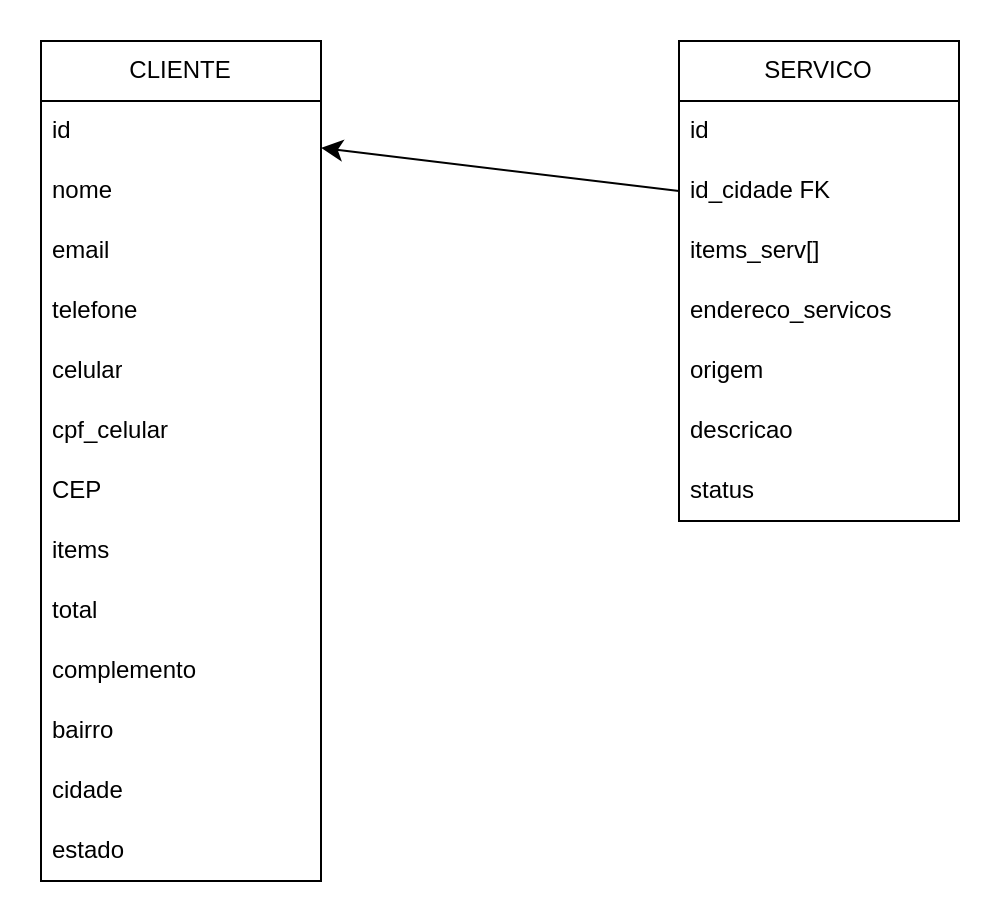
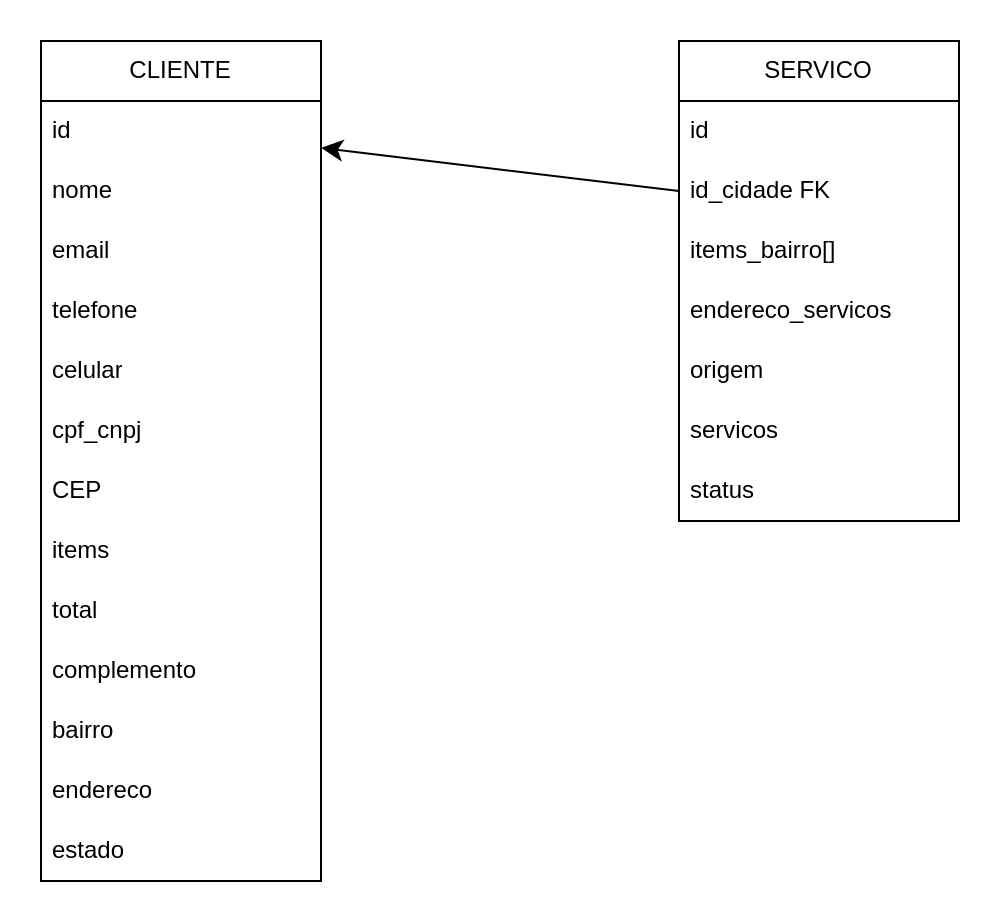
- <mxCell id="19" value="items_serv[]" style="text;strokeColor=none;fillColor=none;align=left;verticalAlign=middle;spacingLeft=4;spacingRight=4;overflow=hidden;points=[[0,0.5],[1,0.5]];portConstraint=eastwest;rotatable=0;whiteSpace=wrap;html=1;" vertex="1" parent="16"><mxGeometry y="90" width="140" height="30" as="geometry" /></mxCell>
+ <mxCell id="19" value="items_bairro[]" style="text;strokeColor=none;fillColor=none;align=left;verticalAlign=middle;spacingLeft=4;spacingRight=4;overflow=hidden;points=[[0,0.5],[1,0.5]];portConstraint=eastwest;rotatable=0;whiteSpace=wrap;html=1;" vertex="1" parent="16"><mxGeometry y="90" width="140" height="30" as="geometry" /></mxCell>
- <mxCell id="8" value="cpf_celular" style="text;strokeColor=none;fillColor=none;align=left;verticalAlign=middle;spacingLeft=4;spacingRight=4;overflow=hidden;points=[[0,0.5],[1,0.5]];portConstraint=eastwest;rotatable=0;whiteSpace=wrap;html=1;" vertex="1" parent="2"><mxGeometry y="180" width="140" height="30" as="geometry" /></mxCell>
+ <mxCell id="8" value="cpf_cnpj" style="text;strokeColor=none;fillColor=none;align=left;verticalAlign=middle;spacingLeft=4;spacingRight=4;overflow=hidden;points=[[0,0.5],[1,0.5]];portConstraint=eastwest;rotatable=0;whiteSpace=wrap;html=1;" vertex="1" parent="2"><mxGeometry y="180" width="140" height="30" as="geometry" /></mxCell>
- <mxCell id="22" value="descricao" style="text;strokeColor=none;fillColor=none;align=left;verticalAlign=middle;spacingLeft=4;spacingRight=4;overflow=hidden;points=[[0,0.5],[1,0.5]];portConstraint=eastwest;rotatable=0;whiteSpace=wrap;html=1;" vertex="1" parent="16"><mxGeometry y="180" width="140" height="30" as="geometry" /></mxCell>
+ <mxCell id="22" value="servicos" style="text;strokeColor=none;fillColor=none;align=left;verticalAlign=middle;spacingLeft=4;spacingRight=4;overflow=hidden;points=[[0,0.5],[1,0.5]];portConstraint=eastwest;rotatable=0;whiteSpace=wrap;html=1;" vertex="1" parent="16"><mxGeometry y="180" width="140" height="30" as="geometry" /></mxCell>
- <mxCell id="14" value="cidade" style="text;strokeColor=none;fillColor=none;align=left;verticalAlign=middle;spacingLeft=4;spacingRight=4;overflow=hidden;points=[[0,0.5],[1,0.5]];portConstraint=eastwest;rotatable=0;whiteSpace=wrap;html=1;" vertex="1" parent="2"><mxGeometry y="360" width="140" height="30" as="geometry" /></mxCell>
+ <mxCell id="14" value="endereco" style="text;strokeColor=none;fillColor=none;align=left;verticalAlign=middle;spacingLeft=4;spacingRight=4;overflow=hidden;points=[[0,0.5],[1,0.5]];portConstraint=eastwest;rotatable=0;whiteSpace=wrap;html=1;" vertex="1" parent="2"><mxGeometry y="360" width="140" height="30" as="geometry" /></mxCell>
